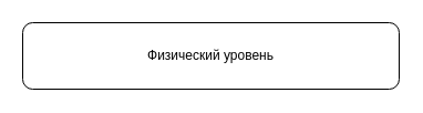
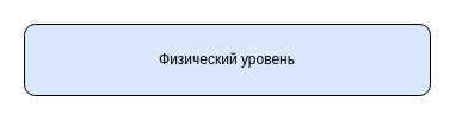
- <mxCell id="2" value="Физический уровень" style="rounded=1;whiteSpace=wrap;html=1;" vertex="1" parent="1"><mxGeometry x="20" y="20" width="340" height="60" as="geometry" /></mxCell>
+ <mxCell id="2" value="Физический уровень" style="rounded=1;whiteSpace=wrap;html=1;fillColor=#dae8fc;" vertex="1" parent="1"><mxGeometry x="20" y="20" width="340" height="60" as="geometry" /></mxCell>
